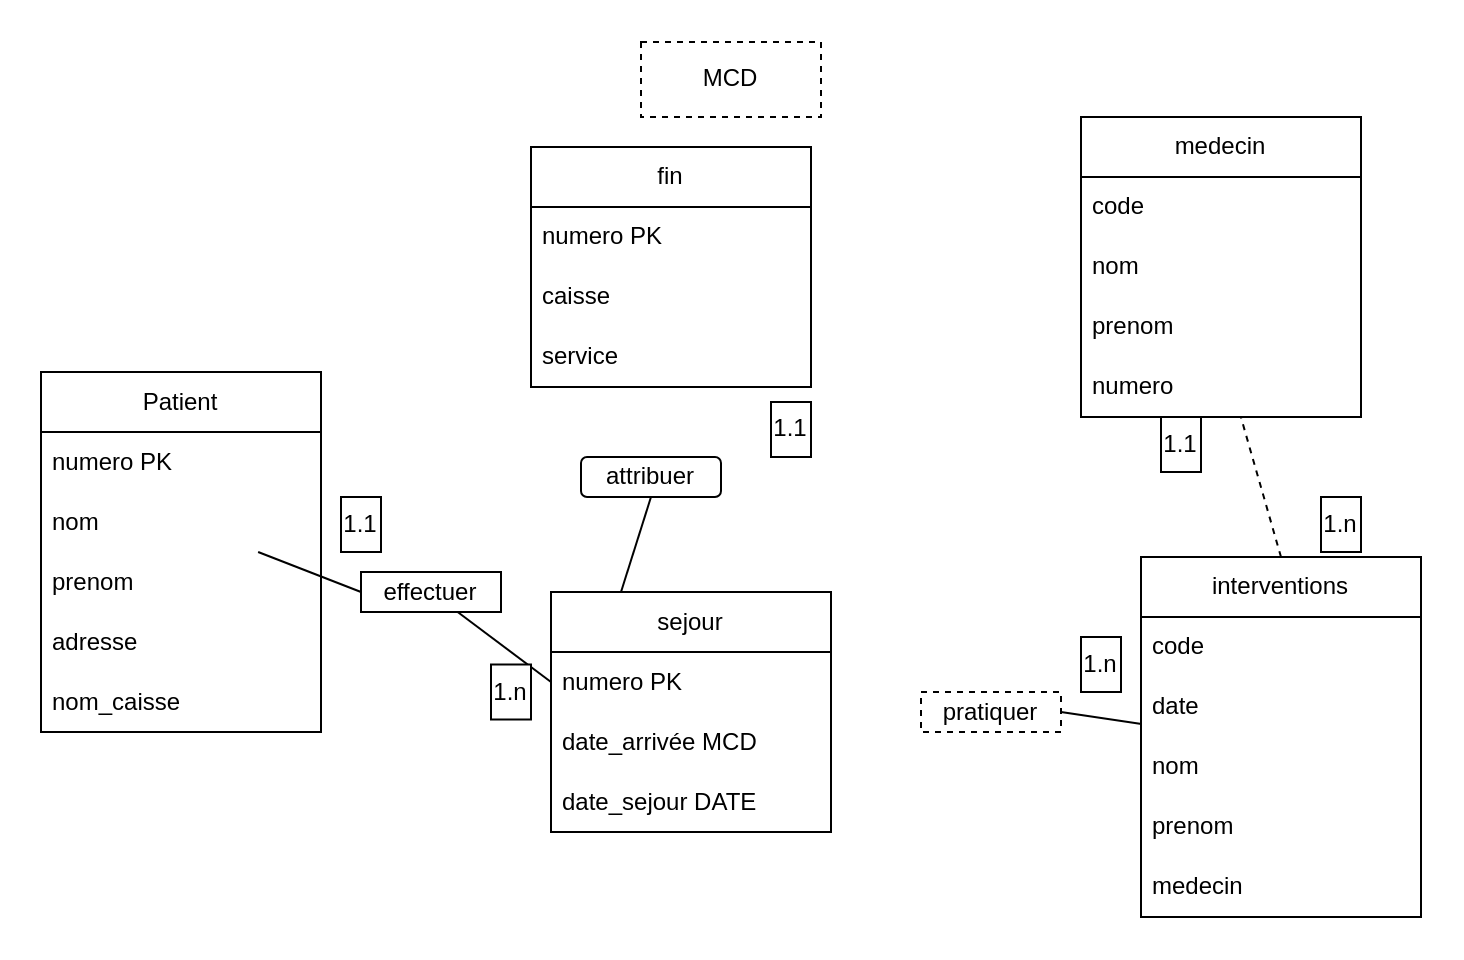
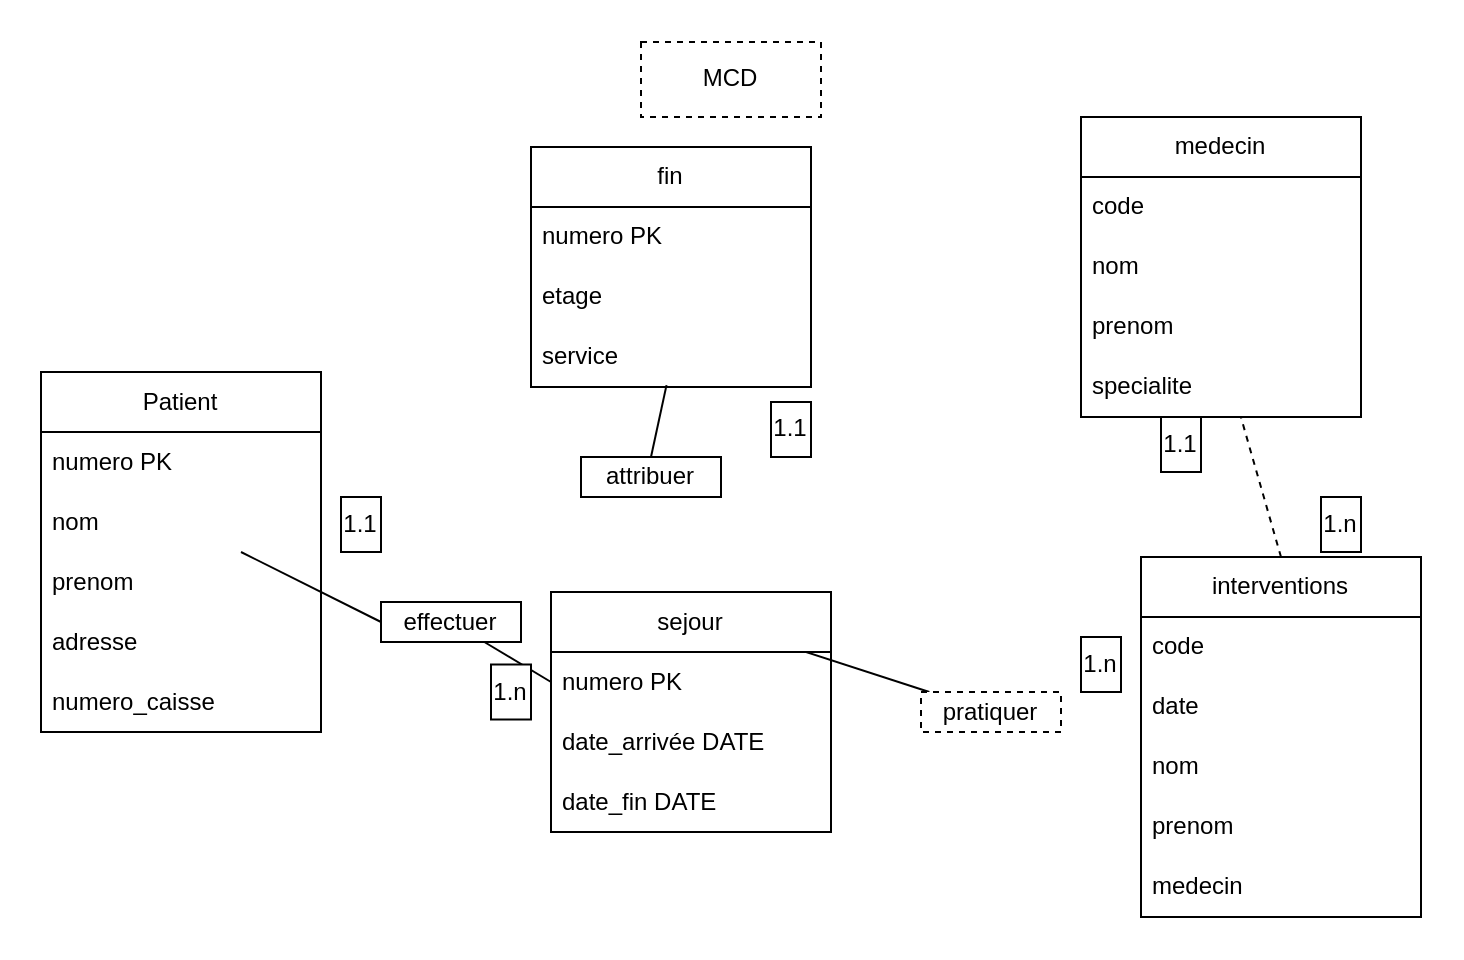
- <mxCell id="31" value="caisse" style="text;strokeColor=none;fillColor=none;align=left;verticalAlign=middle;spacingLeft=4;spacingRight=4;overflow=hidden;points=[[0,0.5],[1,0.5]];portConstraint=eastwest;rotatable=0;whiteSpace=wrap;html=1;" vertex="1" parent="29"><mxGeometry y="60" width="140" height="30" as="geometry" /></mxCell>
+ <mxCell id="31" value="etage" style="text;strokeColor=none;fillColor=none;align=left;verticalAlign=middle;spacingLeft=4;spacingRight=4;overflow=hidden;points=[[0,0.5],[1,0.5]];portConstraint=eastwest;rotatable=0;whiteSpace=wrap;html=1;" vertex="1" parent="29"><mxGeometry y="60" width="140" height="30" as="geometry" /></mxCell>
- <mxCell id="13" value="numero" style="text;strokeColor=none;fillColor=none;align=left;verticalAlign=middle;spacingLeft=4;spacingRight=4;overflow=hidden;points=[[0,0.5],[1,0.5]];portConstraint=eastwest;rotatable=0;whiteSpace=wrap;html=1;" parent="9" vertex="1"><mxGeometry y="120" width="140" height="30" as="geometry" /></mxCell>
+ <mxCell id="13" value="specialite" style="text;strokeColor=none;fillColor=none;align=left;verticalAlign=middle;spacingLeft=4;spacingRight=4;overflow=hidden;points=[[0,0.5],[1,0.5]];portConstraint=eastwest;rotatable=0;whiteSpace=wrap;html=1;" parent="9" vertex="1"><mxGeometry y="120" width="140" height="30" as="geometry" /></mxCell>
+ <mxCell id="22" style="edgeStyle=none;html=1;exitX=0.5;exitY=0;exitDx=0;exitDy=0;entryX=0.484;entryY=0.969;entryDx=0;entryDy=0;entryPerimeter=0;endArrow=none;endFill=0;startArrow=none;" edge="1" parent="1" source="33" target="32"><mxGeometry relative="1" as="geometry" /></mxCell>
- <mxCell id="33" value="attribuer" style="whiteSpace=wrap;html=1;rounded=1;" vertex="1" parent="1"><mxGeometry x="290" y="228" width="70" height="20" as="geometry" /></mxCell>
+ <mxCell id="33" value="attribuer" style="rounded=0;whiteSpace=wrap;html=1;" vertex="1" parent="1"><mxGeometry x="290" y="228" width="70" height="20" as="geometry" /></mxCell>
- <mxCell id="17" style="edgeStyle=none;html=1;exitX=0.25;exitY=0;exitDx=0;exitDy=0;entryX=0.5;entryY=1;entryDx=0;entryDy=0;endArrow=none;endFill=0;" edge="1" parent="1" source="18" target="33"><mxGeometry relative="1" as="geometry" /></mxCell>
+ <mxCell id="17" style="edgeStyle=none;html=1;exitX=0.25;exitY=0;exitDx=0;exitDy=0;endArrow=none;endFill=0;" edge="1" parent="1" source="18" target="38"><mxGeometry relative="1" as="geometry" /></mxCell>
- <mxCell id="37" value="effectuer" style="rounded=0;whiteSpace=wrap;html=1;" vertex="1" parent="1"><mxGeometry x="180" y="285.5" width="70" height="20" as="geometry" /></mxCell>
+ <mxCell id="37" value="effectuer" style="rounded=0;whiteSpace=wrap;html=1;" vertex="1" parent="1"><mxGeometry x="190" y="300.5" width="70" height="20" as="geometry" /></mxCell>
- <mxCell id="28" value="nom_caisse" style="text;strokeColor=none;fillColor=none;align=left;verticalAlign=middle;spacingLeft=4;spacingRight=4;overflow=hidden;points=[[0,0.5],[1,0.5]];portConstraint=eastwest;rotatable=0;whiteSpace=wrap;html=1;" vertex="1" parent="23"><mxGeometry y="150" width="140" height="30" as="geometry" /></mxCell>
+ <mxCell id="28" value="numero_caisse" style="text;strokeColor=none;fillColor=none;align=left;verticalAlign=middle;spacingLeft=4;spacingRight=4;overflow=hidden;points=[[0,0.5],[1,0.5]];portConstraint=eastwest;rotatable=0;whiteSpace=wrap;html=1;" vertex="1" parent="23"><mxGeometry y="150" width="140" height="30" as="geometry" /></mxCell>
- <mxCell id="35" style="edgeStyle=none;html=1;exitX=1;exitY=0.5;exitDx=0;exitDy=0;entryX=0.002;entryY=0.784;entryDx=0;entryDy=0;entryPerimeter=0;endArrow=none;endFill=0;startArrow=none;" edge="1" parent="1" source="38" target="5"><mxGeometry relative="1" as="geometry" /></mxCell>
- <mxCell id="20" value="date_arrivée MCD" style="text;strokeColor=none;fillColor=none;align=left;verticalAlign=middle;spacingLeft=4;spacingRight=4;overflow=hidden;points=[[0,0.5],[1,0.5]];portConstraint=eastwest;rotatable=0;whiteSpace=wrap;html=1;" vertex="1" parent="18"><mxGeometry y="60" width="140" height="30" as="geometry" /></mxCell>
+ <mxCell id="20" value="date_arrivée DATE" style="text;strokeColor=none;fillColor=none;align=left;verticalAlign=middle;spacingLeft=4;spacingRight=4;overflow=hidden;points=[[0,0.5],[1,0.5]];portConstraint=eastwest;rotatable=0;whiteSpace=wrap;html=1;" vertex="1" parent="18"><mxGeometry y="60" width="140" height="30" as="geometry" /></mxCell>
- <mxCell id="21" value="date_sejour DATE" style="text;strokeColor=none;fillColor=none;align=left;verticalAlign=middle;spacingLeft=4;spacingRight=4;overflow=hidden;points=[[0,0.5],[1,0.5]];portConstraint=eastwest;rotatable=0;whiteSpace=wrap;html=1;" vertex="1" parent="18"><mxGeometry y="90" width="140" height="30" as="geometry" /></mxCell>
+ <mxCell id="21" value="date_fin DATE" style="text;strokeColor=none;fillColor=none;align=left;verticalAlign=middle;spacingLeft=4;spacingRight=4;overflow=hidden;points=[[0,0.5],[1,0.5]];portConstraint=eastwest;rotatable=0;whiteSpace=wrap;html=1;" vertex="1" parent="18"><mxGeometry y="90" width="140" height="30" as="geometry" /></mxCell>
